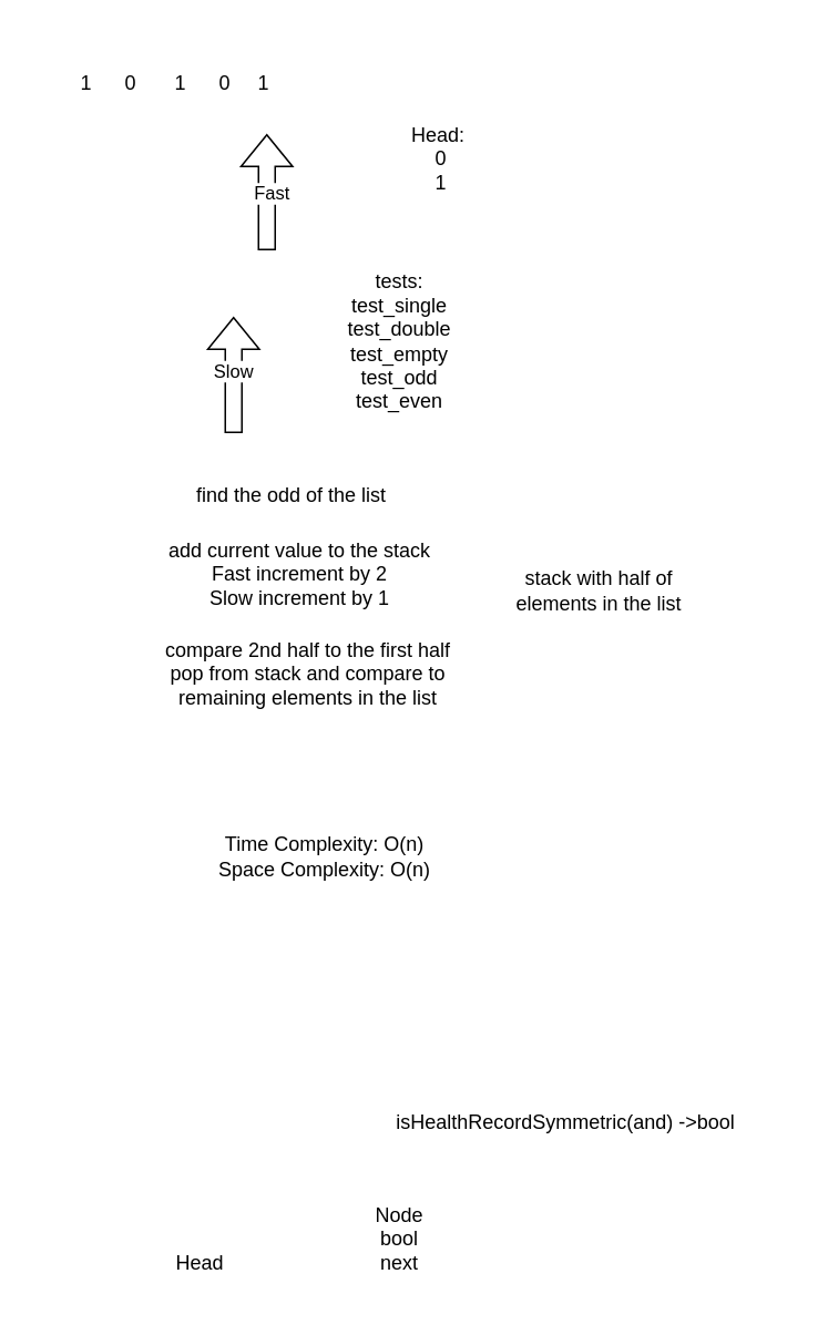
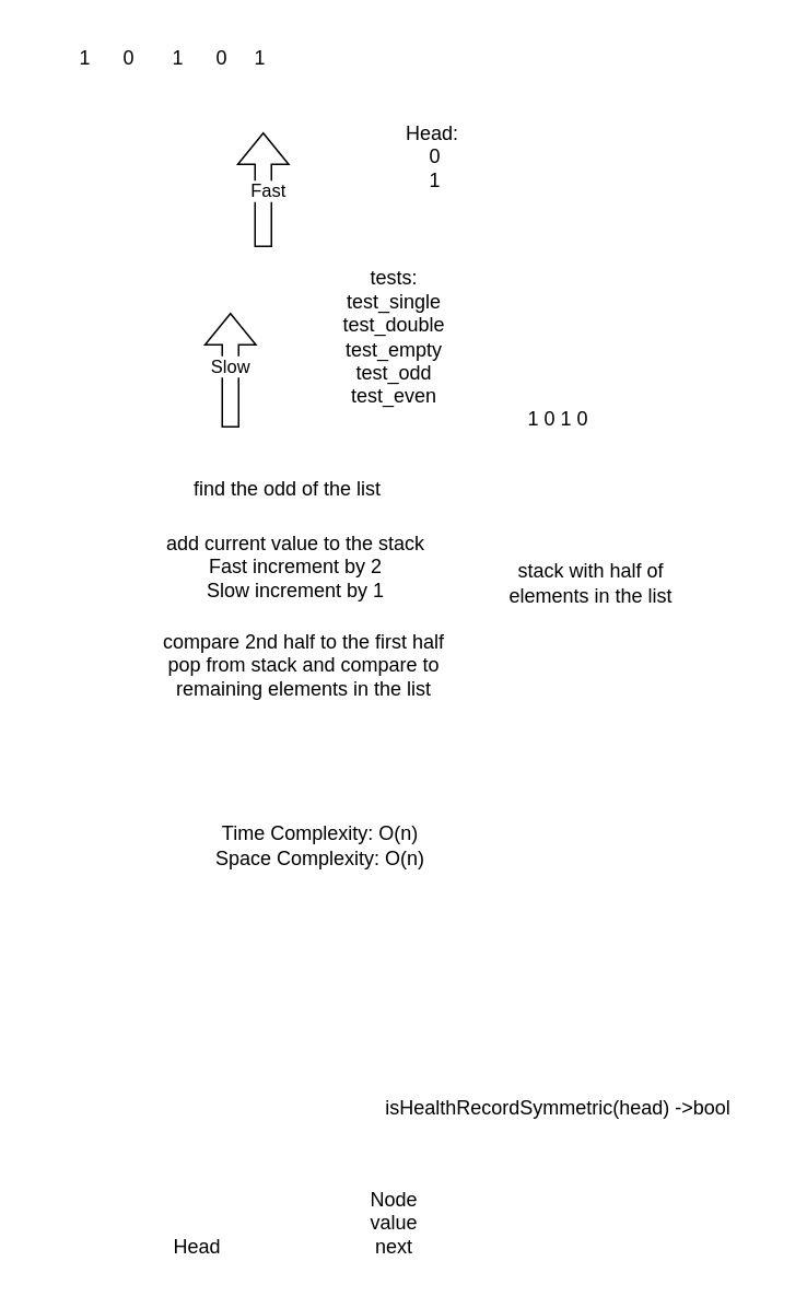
- <mxCell id="7" value="1 &lt;span style=&quot;white-space: pre;&quot;&gt;&#09;&lt;/span&gt;0&lt;span style=&quot;white-space: pre;&quot;&gt;&#09;&lt;/span&gt; 1&lt;span style=&quot;white-space: pre;&quot;&gt;&#09;&lt;/span&gt; 0&lt;span style=&quot;white-space: pre;&quot;&gt;&#09;&lt;/span&gt;1" style="text;html=1;align=center;verticalAlign=middle;whiteSpace=wrap;rounded=0;" vertex="1" parent="1"><mxGeometry x="20" y="35" width="170" height="30" as="geometry" /></mxCell>
+ <mxCell id="7" value="1 &lt;span style=&quot;white-space: pre;&quot;&gt;&#09;&lt;/span&gt;0&lt;span style=&quot;white-space: pre;&quot;&gt;&#09;&lt;/span&gt; 1&lt;span style=&quot;white-space: pre;&quot;&gt;&#09;&lt;/span&gt; 0&lt;span style=&quot;white-space: pre;&quot;&gt;&#09;&lt;/span&gt;1" style="text;html=1;align=center;verticalAlign=middle;whiteSpace=wrap;rounded=0;" vertex="1" parent="1"><mxGeometry x="20" y="20" width="170" height="30" as="geometry" /></mxCell>
+ <mxCell id="6" value="1 0 1 0" style="text;html=1;align=center;verticalAlign=middle;whiteSpace=wrap;rounded=0;" vertex="1" parent="1"><mxGeometry x="310" y="240" width="60" height="30" as="geometry" /></mxCell>
- <mxCell id="2" value="isHealthRecordSymmetric(and) -&amp;gt;bool" style="text;html=1;align=center;verticalAlign=middle;whiteSpace=wrap;rounded=0;" vertex="1" parent="1"><mxGeometry x="210" y="660" width="260" height="30" as="geometry" /></mxCell>
+ <mxCell id="2" value="isHealthRecordSymmetric(head) -&amp;gt;bool" style="text;html=1;align=center;verticalAlign=middle;whiteSpace=wrap;rounded=0;" vertex="1" parent="1"><mxGeometry x="210" y="660" width="260" height="30" as="geometry" /></mxCell>
- <mxCell id="4" value="&lt;div&gt;Node&lt;/div&gt;&lt;div&gt;bool&lt;/div&gt;&lt;div&gt;next&lt;/div&gt;" style="text;html=1;align=center;verticalAlign=middle;whiteSpace=wrap;rounded=0;" vertex="1" parent="1"><mxGeometry x="210" y="730" width="60" height="30" as="geometry" /></mxCell>
+ <mxCell id="4" value="&lt;div&gt;Node&lt;/div&gt;&lt;div&gt;value&lt;/div&gt;&lt;div&gt;next&lt;/div&gt;" style="text;html=1;align=center;verticalAlign=middle;whiteSpace=wrap;rounded=0;" vertex="1" parent="1"><mxGeometry x="210" y="730" width="60" height="30" as="geometry" /></mxCell>
